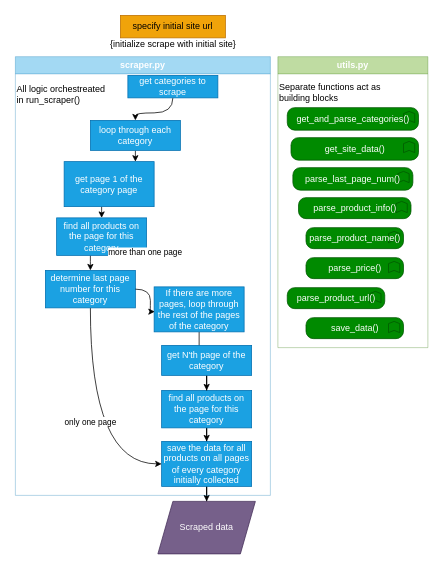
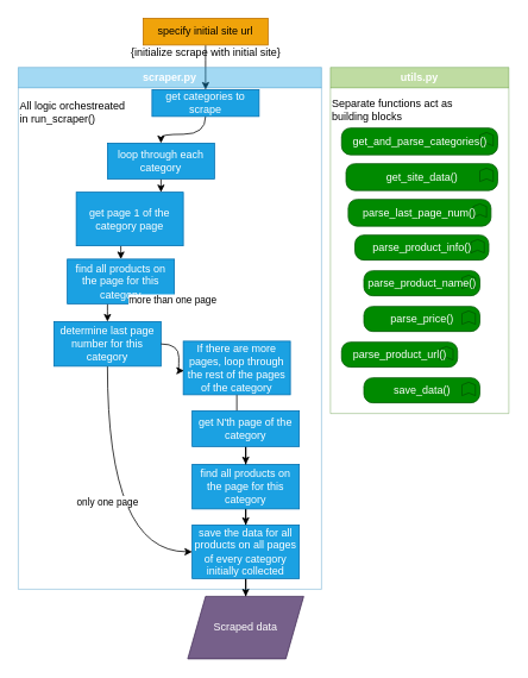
+ <mxCell id="12" style="edgeStyle=orthogonalEdgeStyle;rounded=0;orthogonalLoop=1;jettySize=auto;html=1;entryX=0.5;entryY=0;entryDx=0;entryDy=0;curved=1;" parent="1" source="13" target="3" edge="1"><mxGeometry relative="1" as="geometry" /></mxCell>
